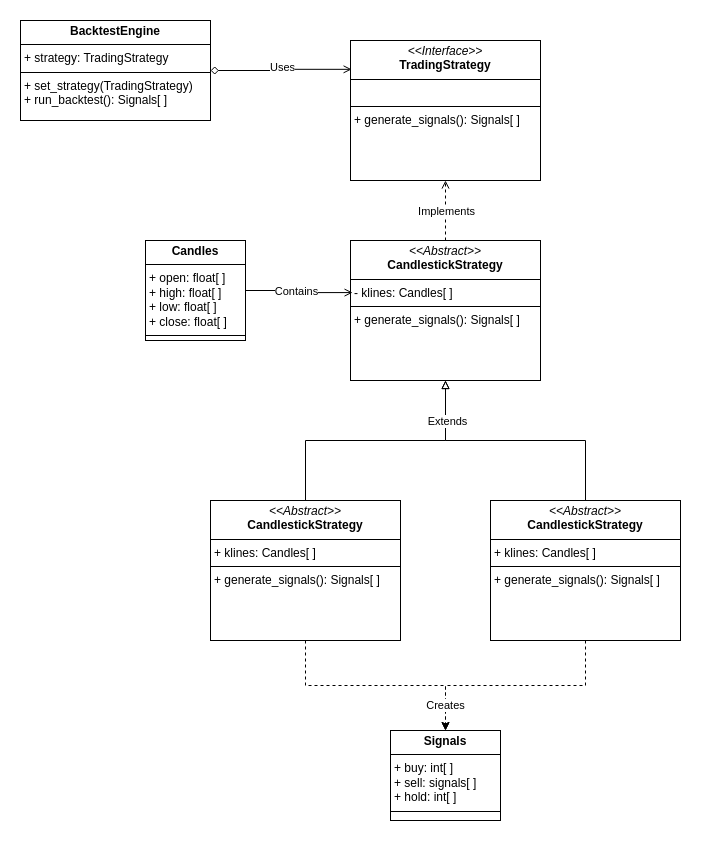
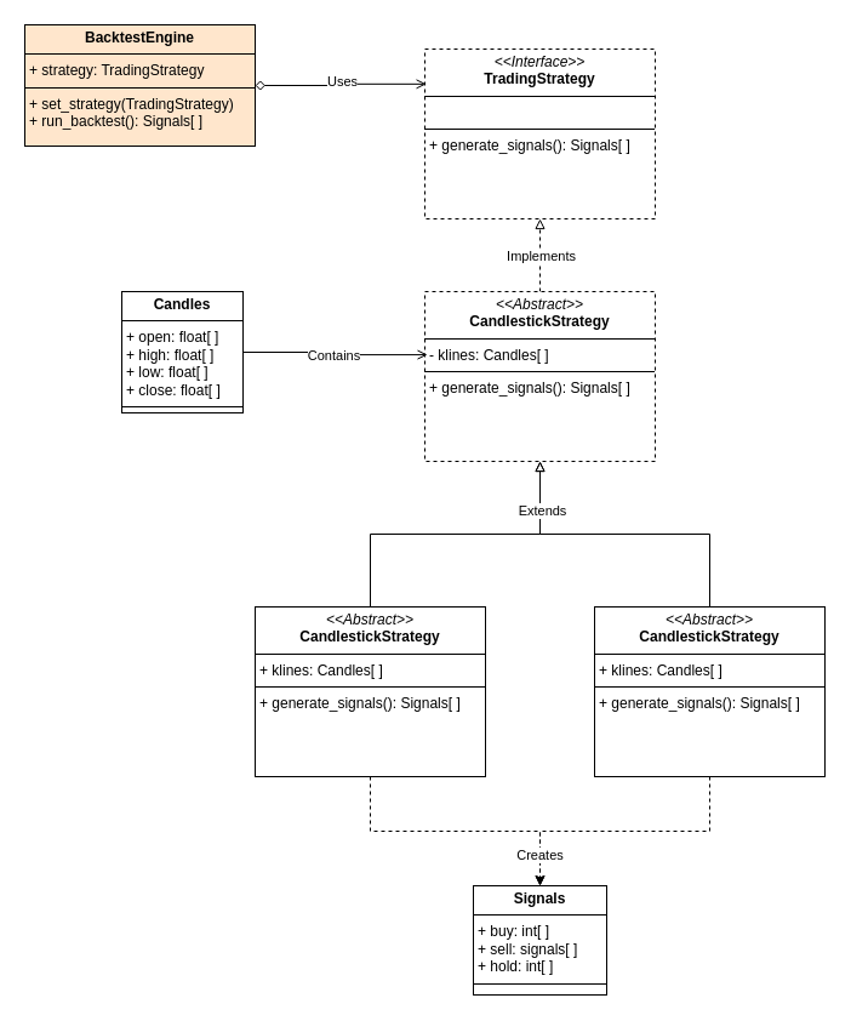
- <mxCell id="16" value="&lt;p style=&quot;margin:0px;margin-top:4px;text-align:center;&quot;&gt;&lt;b&gt;BacktestEngine&lt;/b&gt;&lt;/p&gt;&lt;hr size=&quot;1&quot; style=&quot;border-style:solid;&quot;&gt;&lt;p style=&quot;margin:0px;margin-left:4px;&quot;&gt;+ strategy: TradingStrategy&lt;/p&gt;&lt;hr size=&quot;1&quot; style=&quot;border-style:solid;&quot;&gt;&lt;p style=&quot;margin:0px;margin-left:4px;&quot;&gt;+ set_strategy(TradingStrategy)&lt;br&gt;&lt;/p&gt;&lt;p style=&quot;margin:0px;margin-left:4px;&quot;&gt;+ run_backtest(): Signals[ ]&lt;/p&gt;" style="verticalAlign=top;align=left;overflow=fill;html=1;whiteSpace=wrap;" vertex="1" parent="1"><mxGeometry x="20" y="20" width="190" height="100" as="geometry" /></mxCell>
+ <mxCell id="16" value="&lt;p style=&quot;margin:0px;margin-top:4px;text-align:center;&quot;&gt;&lt;b&gt;BacktestEngine&lt;/b&gt;&lt;/p&gt;&lt;hr size=&quot;1&quot; style=&quot;border-style:solid;&quot;&gt;&lt;p style=&quot;margin:0px;margin-left:4px;&quot;&gt;+ strategy: TradingStrategy&lt;/p&gt;&lt;hr size=&quot;1&quot; style=&quot;border-style:solid;&quot;&gt;&lt;p style=&quot;margin:0px;margin-left:4px;&quot;&gt;+ set_strategy(TradingStrategy)&lt;br&gt;&lt;/p&gt;&lt;p style=&quot;margin:0px;margin-left:4px;&quot;&gt;+ run_backtest(): Signals[ ]&lt;/p&gt;" style="verticalAlign=top;align=left;overflow=fill;html=1;whiteSpace=wrap;fillColor=#ffe6cc;" vertex="1" parent="1"><mxGeometry x="20" y="20" width="190" height="100" as="geometry" /></mxCell>
- <mxCell id="2" value="&lt;p style=&quot;margin:0px;margin-top:4px;text-align:center;&quot;&gt;&lt;i&gt;&amp;lt;&amp;lt;Interface&amp;gt;&amp;gt;&lt;/i&gt;&lt;br&gt;&lt;b&gt;TradingStrategy&lt;/b&gt;&lt;/p&gt;&lt;hr size=&quot;1&quot; style=&quot;border-style:solid;&quot;&gt;&lt;p style=&quot;margin:0px;margin-left:4px;&quot;&gt;&lt;br&gt;&lt;/p&gt;&lt;hr size=&quot;1&quot; style=&quot;border-style:solid;&quot;&gt;&lt;p style=&quot;margin:0px;margin-left:4px;&quot;&gt;+ generate_signals():&amp;nbsp;&lt;span style=&quot;background-color: transparent; color: light-dark(rgb(0, 0, 0), rgb(255, 255, 255));&quot;&gt;Signals[ ]&lt;/span&gt;&lt;br&gt;&lt;/p&gt;" style="verticalAlign=top;align=left;overflow=fill;html=1;whiteSpace=wrap;" vertex="1" parent="1"><mxGeometry x="350" y="40" width="190" height="140" as="geometry" /></mxCell>
+ <mxCell id="2" value="&lt;p style=&quot;margin:0px;margin-top:4px;text-align:center;&quot;&gt;&lt;i&gt;&amp;lt;&amp;lt;Interface&amp;gt;&amp;gt;&lt;/i&gt;&lt;br&gt;&lt;b&gt;TradingStrategy&lt;/b&gt;&lt;/p&gt;&lt;hr size=&quot;1&quot; style=&quot;border-style:solid;&quot;&gt;&lt;p style=&quot;margin:0px;margin-left:4px;&quot;&gt;&lt;br&gt;&lt;/p&gt;&lt;hr size=&quot;1&quot; style=&quot;border-style:solid;&quot;&gt;&lt;p style=&quot;margin:0px;margin-left:4px;&quot;&gt;+ generate_signals():&amp;nbsp;&lt;span style=&quot;background-color: transparent; color: light-dark(rgb(0, 0, 0), rgb(255, 255, 255));&quot;&gt;Signals[ ]&lt;/span&gt;&lt;br&gt;&lt;/p&gt;" style="verticalAlign=top;align=left;overflow=fill;html=1;whiteSpace=wrap;dashed=1;" vertex="1" parent="1"><mxGeometry x="350" y="40" width="190" height="140" as="geometry" /></mxCell>
- <mxCell id="3" style="edgeStyle=orthogonalEdgeStyle;rounded=0;orthogonalLoop=1;jettySize=auto;html=1;endArrow=open;endFill=0;dashed=1;" edge="1" parent="1" source="5" target="2"><mxGeometry relative="1" as="geometry" /></mxCell>
+ <mxCell id="3" style="edgeStyle=orthogonalEdgeStyle;rounded=0;orthogonalLoop=1;jettySize=auto;html=1;endArrow=block;endFill=0;dashed=1;" edge="1" parent="1" source="5" target="2"><mxGeometry relative="1" as="geometry" /></mxCell>
- <mxCell id="17" value="&lt;p style=&quot;margin:0px;margin-top:4px;text-align:center;&quot;&gt;&lt;b&gt;Candles&lt;/b&gt;&lt;/p&gt;&lt;hr size=&quot;1&quot; style=&quot;border-style:solid;&quot;&gt;&lt;p style=&quot;margin:0px;margin-left:4px;&quot;&gt;+ open: float[ ]&lt;/p&gt;&lt;p style=&quot;margin:0px;margin-left:4px;&quot;&gt;+ high:&amp;nbsp;&lt;span style=&quot;background-color: transparent; color: light-dark(rgb(0, 0, 0), rgb(255, 255, 255));&quot;&gt;float[ ]&lt;/span&gt;&lt;/p&gt;&lt;p style=&quot;margin:0px;margin-left:4px;&quot;&gt;+ low: float[ ]&lt;br&gt;+ close:&amp;nbsp;&lt;span style=&quot;background-color: transparent; color: light-dark(rgb(0, 0, 0), rgb(255, 255, 255));&quot;&gt;float[ ]&lt;/span&gt;&lt;/p&gt;&lt;hr size=&quot;1&quot; style=&quot;border-style:solid;&quot;&gt;&lt;p style=&quot;margin:0px;margin-left:4px;&quot;&gt;&lt;br&gt;&lt;/p&gt;" style="verticalAlign=top;align=left;overflow=fill;html=1;whiteSpace=wrap;" vertex="1" parent="1"><mxGeometry x="145" y="240" width="100" height="100" as="geometry" /></mxCell>
+ <mxCell id="17" value="&lt;p style=&quot;margin:0px;margin-top:4px;text-align:center;&quot;&gt;&lt;b&gt;Candles&lt;/b&gt;&lt;/p&gt;&lt;hr size=&quot;1&quot; style=&quot;border-style:solid;&quot;&gt;&lt;p style=&quot;margin:0px;margin-left:4px;&quot;&gt;+ open: float[ ]&lt;/p&gt;&lt;p style=&quot;margin:0px;margin-left:4px;&quot;&gt;+ high:&amp;nbsp;&lt;span style=&quot;background-color: transparent; color: light-dark(rgb(0, 0, 0), rgb(255, 255, 255));&quot;&gt;float[ ]&lt;/span&gt;&lt;/p&gt;&lt;p style=&quot;margin:0px;margin-left:4px;&quot;&gt;+ low: float[ ]&lt;br&gt;+ close:&amp;nbsp;&lt;span style=&quot;background-color: transparent; color: light-dark(rgb(0, 0, 0), rgb(255, 255, 255));&quot;&gt;float[ ]&lt;/span&gt;&lt;/p&gt;&lt;hr size=&quot;1&quot; style=&quot;border-style:solid;&quot;&gt;&lt;p style=&quot;margin:0px;margin-left:4px;&quot;&gt;&lt;br&gt;&lt;/p&gt;" style="verticalAlign=top;align=left;overflow=fill;html=1;whiteSpace=wrap;" vertex="1" parent="1"><mxGeometry x="100" y="240" width="100" height="100" as="geometry" /></mxCell>
- <mxCell id="5" value="&lt;p style=&quot;margin:0px;margin-top:4px;text-align:center;&quot;&gt;&lt;i&gt;&amp;lt;&amp;lt;Abstract&amp;gt;&amp;gt;&lt;/i&gt;&lt;br&gt;&lt;b&gt;CandlestickStrategy&lt;/b&gt;&lt;/p&gt;&lt;hr size=&quot;1&quot; style=&quot;border-style:solid;&quot;&gt;&lt;p style=&quot;margin:0px;margin-left:4px;&quot;&gt;- klines: Candles[ ]&lt;br&gt;&lt;/p&gt;&lt;hr size=&quot;1&quot; style=&quot;border-style:solid;&quot;&gt;&lt;p style=&quot;margin:0px;margin-left:4px;&quot;&gt;+ generate_signals(): Signals[ ]&lt;br&gt;&lt;/p&gt;" style="verticalAlign=top;align=left;overflow=fill;html=1;whiteSpace=wrap;" vertex="1" parent="1"><mxGeometry x="350" y="240" width="190" height="140" as="geometry" /></mxCell>
+ <mxCell id="5" value="&lt;p style=&quot;margin:0px;margin-top:4px;text-align:center;&quot;&gt;&lt;i&gt;&amp;lt;&amp;lt;Abstract&amp;gt;&amp;gt;&lt;/i&gt;&lt;br&gt;&lt;b&gt;CandlestickStrategy&lt;/b&gt;&lt;/p&gt;&lt;hr size=&quot;1&quot; style=&quot;border-style:solid;&quot;&gt;&lt;p style=&quot;margin:0px;margin-left:4px;&quot;&gt;- klines: Candles[ ]&lt;br&gt;&lt;/p&gt;&lt;hr size=&quot;1&quot; style=&quot;border-style:solid;&quot;&gt;&lt;p style=&quot;margin:0px;margin-left:4px;&quot;&gt;+ generate_signals(): Signals[ ]&lt;br&gt;&lt;/p&gt;" style="verticalAlign=top;align=left;overflow=fill;html=1;whiteSpace=wrap;dashed=1;" vertex="1" parent="1"><mxGeometry x="350" y="240" width="190" height="140" as="geometry" /></mxCell>
